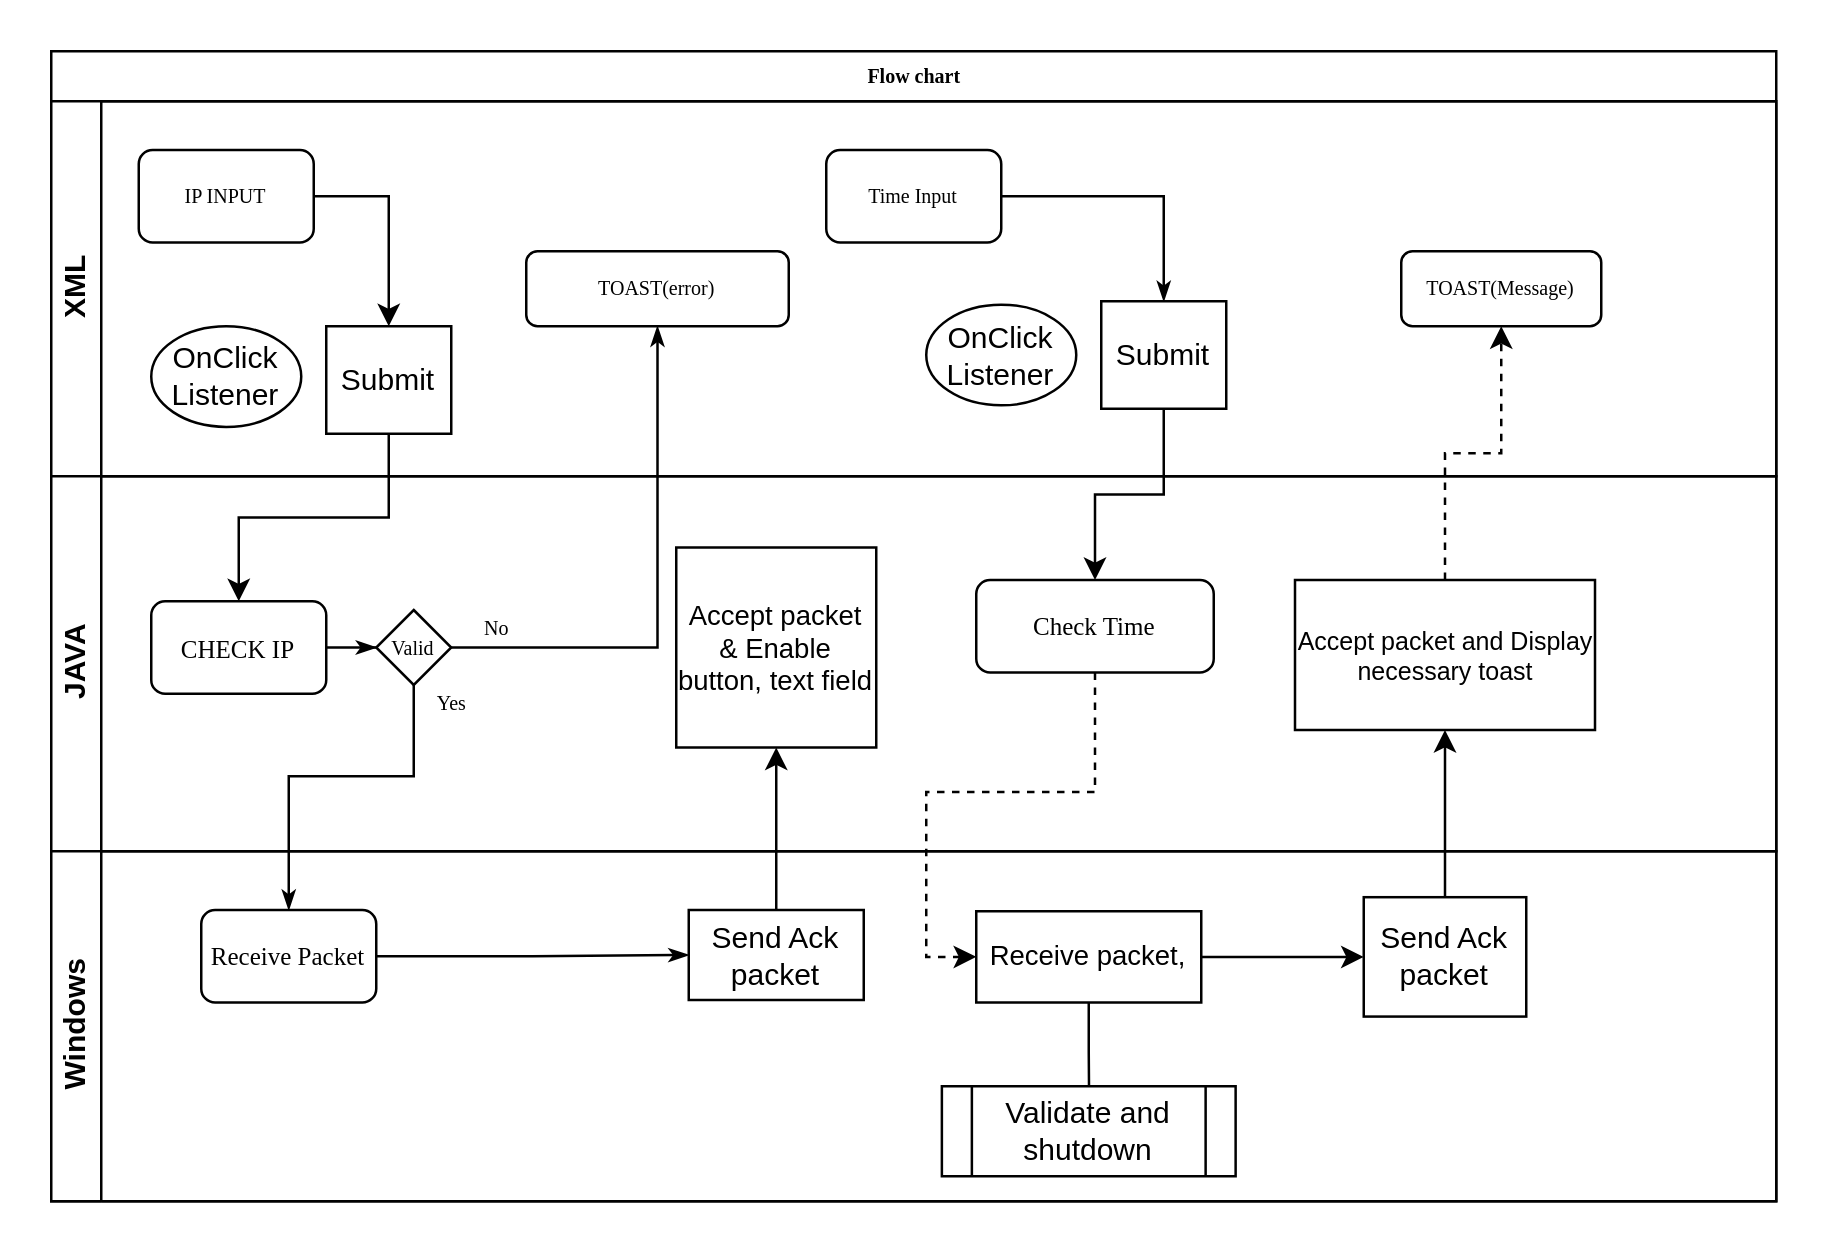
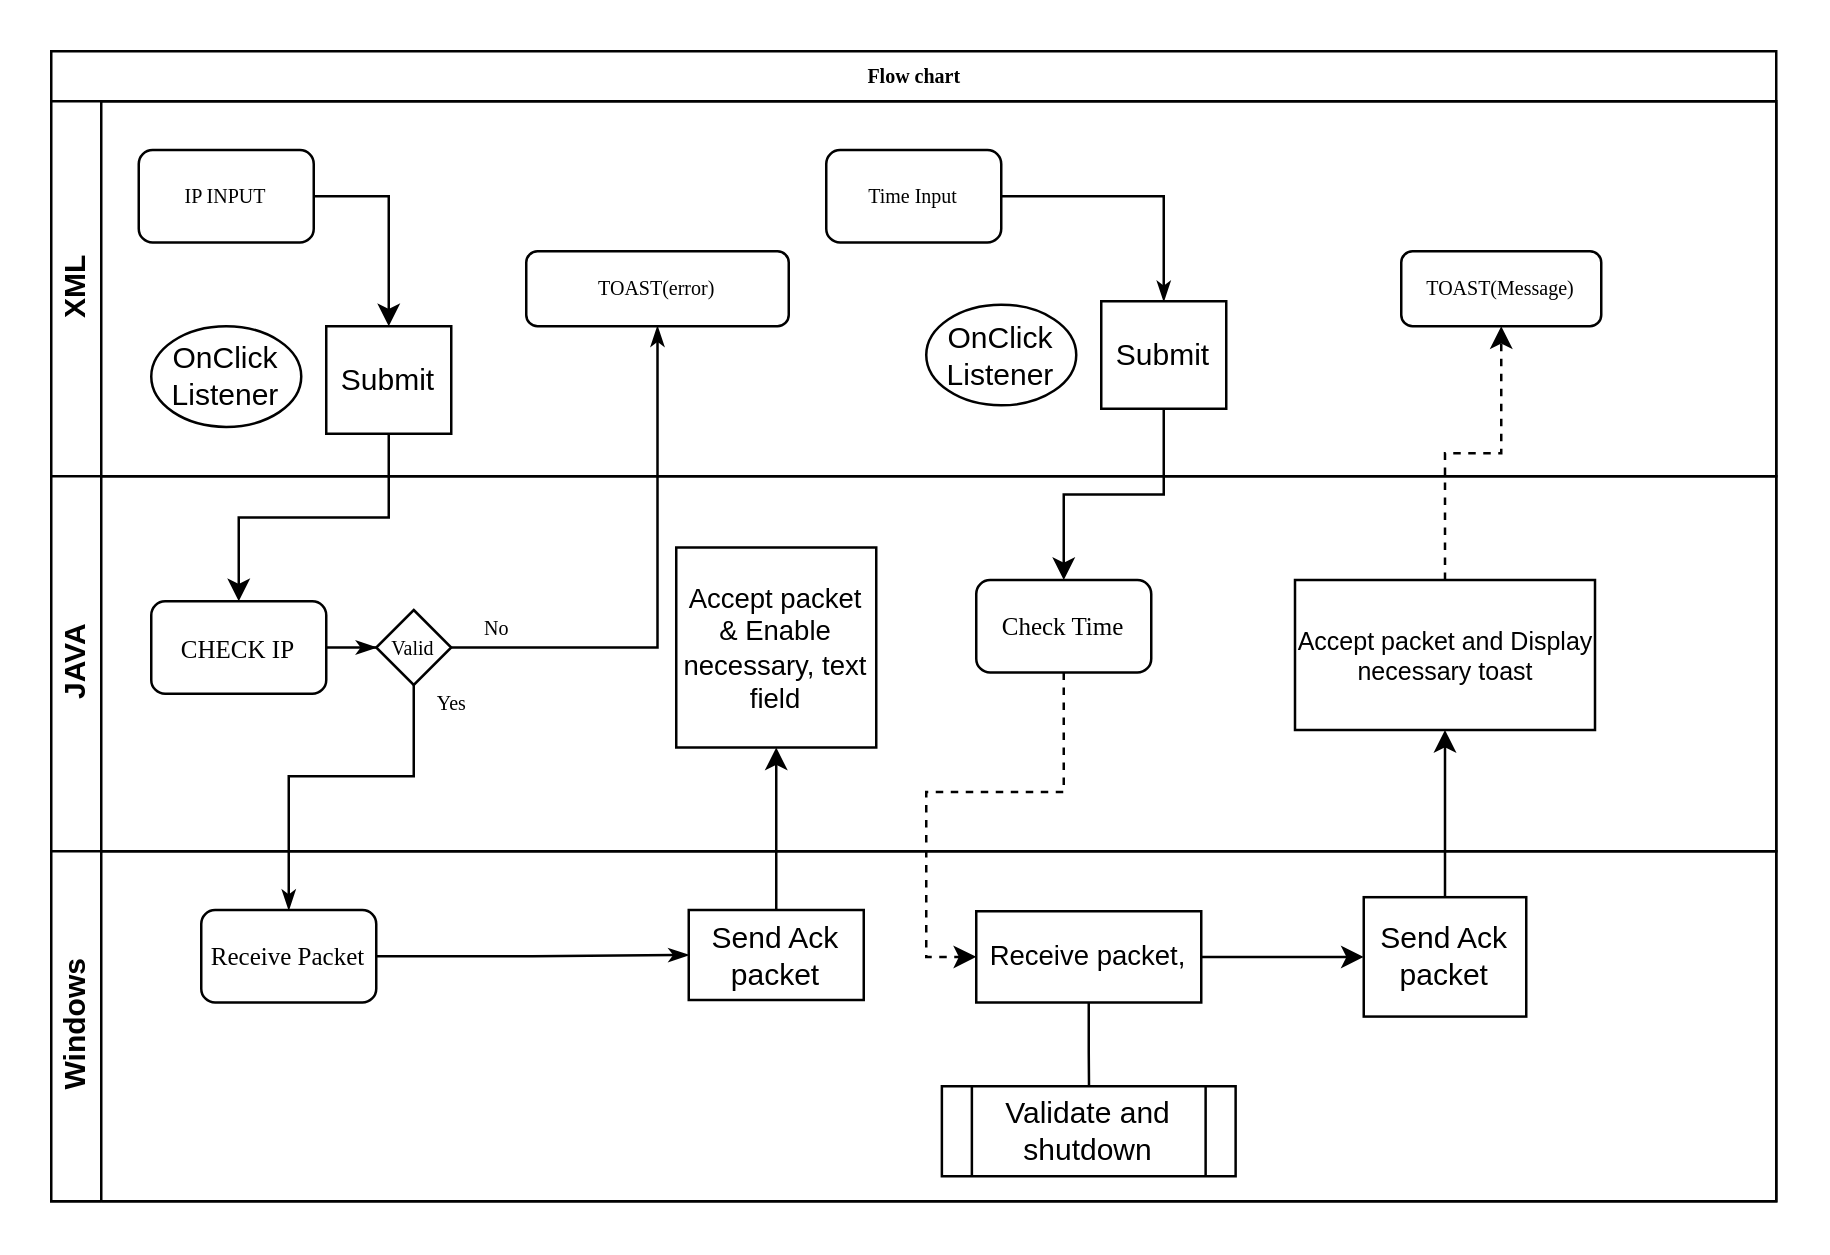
- <mxCell id="19" value="&lt;font style=&quot;font-size: 10px;&quot;&gt;Check Time&lt;/font&gt;" style="rounded=1;whiteSpace=wrap;html=1;shadow=0;labelBackgroundColor=none;strokeWidth=1;fontFamily=Verdana;fontSize=8;align=center;" parent="14" vertex="1"><mxGeometry x="370" y="41.5" width="95" height="37" as="geometry" /></mxCell>
+ <mxCell id="19" value="&lt;font style=&quot;font-size: 10px;&quot;&gt;Check Time&lt;/font&gt;" style="rounded=1;whiteSpace=wrap;html=1;shadow=0;labelBackgroundColor=none;strokeWidth=1;fontFamily=Verdana;fontSize=8;align=center;" parent="14" vertex="1"><mxGeometry x="370" y="41.5" width="70" height="37" as="geometry" /></mxCell>
- <mxCell id="18" value="&lt;div style=&quot;font-size: 11px;&quot;&gt;&lt;font style=&quot;font-size: 11px;&quot;&gt;Accept packet&lt;/font&gt;&lt;/div&gt;&lt;div style=&quot;font-size: 11px;&quot;&gt;&lt;font style=&quot;font-size: 11px;&quot;&gt;&amp;amp; Enable button, text field&lt;br&gt;&lt;/font&gt;&lt;/div&gt;" style="rounded=0;whiteSpace=wrap;html=1;" parent="14" vertex="1"><mxGeometry x="250" y="28.5" width="80" height="80" as="geometry" /></mxCell>
+ <mxCell id="18" value="&lt;div style=&quot;font-size: 11px;&quot;&gt;&lt;font style=&quot;font-size: 11px;&quot;&gt;Accept packet&lt;/font&gt;&lt;/div&gt;&lt;div style=&quot;font-size: 11px;&quot;&gt;&lt;font style=&quot;font-size: 11px;&quot;&gt;&amp;amp; Enable necessary, text field&lt;br&gt;&lt;/font&gt;&lt;/div&gt;" style="rounded=0;whiteSpace=wrap;html=1;" parent="14" vertex="1"><mxGeometry x="250" y="28.5" width="80" height="80" as="geometry" /></mxCell>
